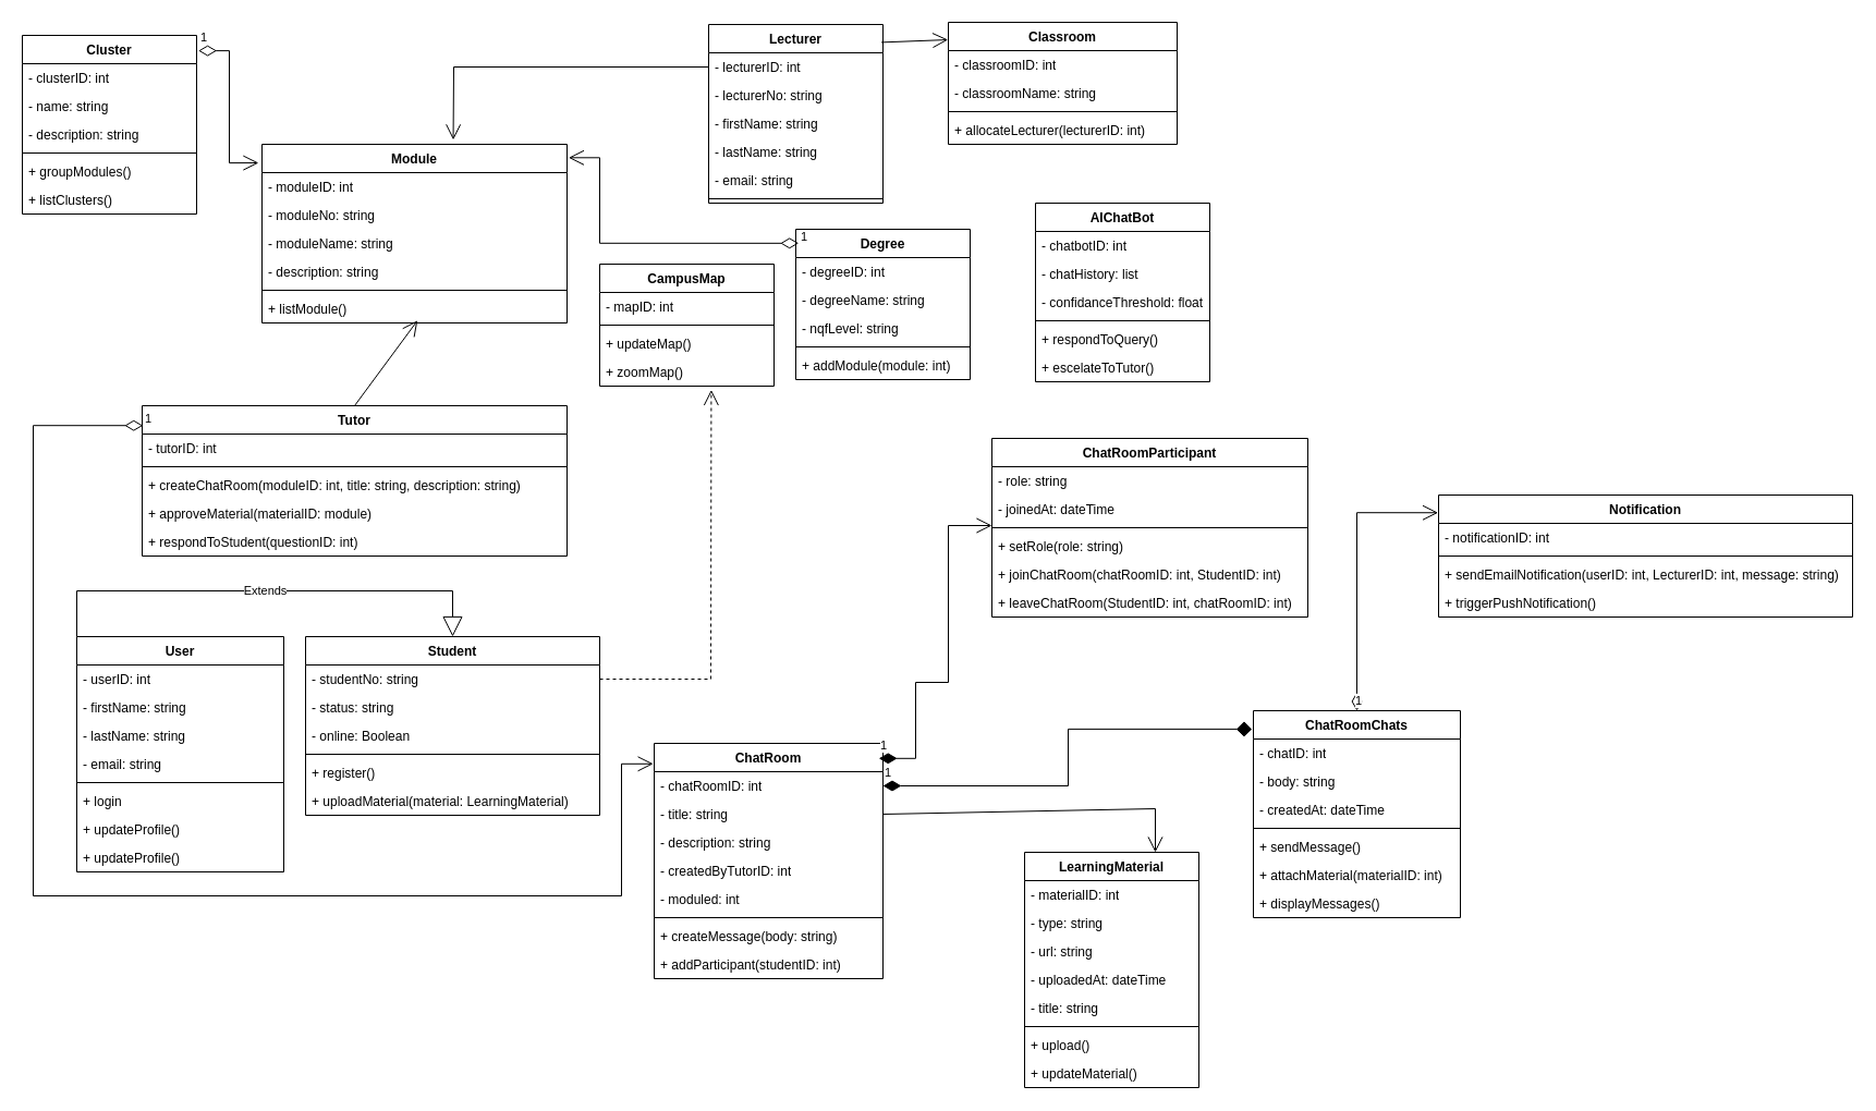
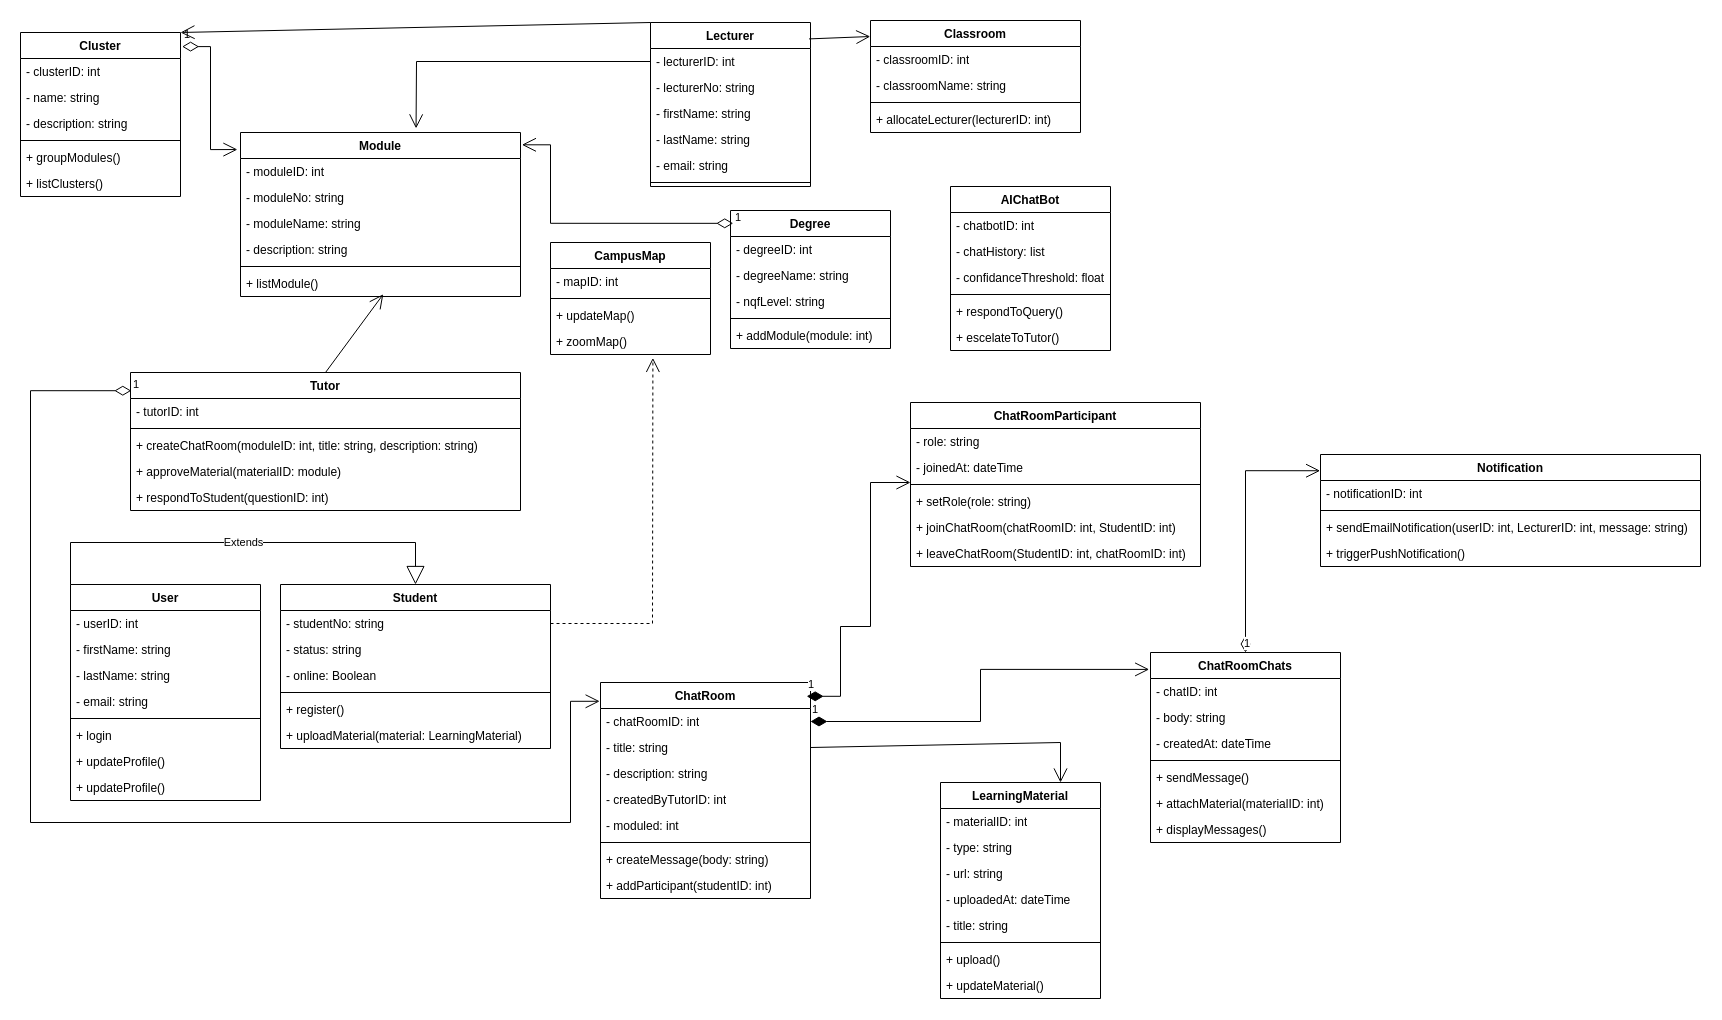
+ <mxCell id="114" value="" style="endArrow=open;endFill=1;endSize=12;html=1;rounded=0;exitX=0;exitY=0;exitDx=0;exitDy=0;entryX=1;entryY=0;entryDx=0;entryDy=0;" edge="1" parent="1" source="56" target="86"><mxGeometry width="160" relative="1" as="geometry"><mxPoint x="610" y="292" as="sourcePoint" /><mxPoint x="770" y="292" as="targetPoint" /></mxGeometry></mxCell>
- <mxCell id="108" value="1" style="endArrow=diamond;html=1;endSize=12;startArrow=diamondThin;startSize=14;startFill=1;edgeStyle=orthogonalEdgeStyle;align=left;verticalAlign=bottom;rounded=0;exitX=1;exitY=0.5;exitDx=0;exitDy=0;entryX=-0.007;entryY=0.089;entryDx=0;entryDy=0;entryPerimeter=0;" edge="1" parent="1" source="10" target="18"><mxGeometry x="-1" y="3" relative="1" as="geometry"><mxPoint x="740" y="556" as="sourcePoint" /><mxPoint x="900" y="556" as="targetPoint" /></mxGeometry></mxCell>
+ <mxCell id="108" value="1" style="endArrow=open;html=1;endSize=12;startArrow=diamondThin;startSize=14;startFill=1;edgeStyle=orthogonalEdgeStyle;align=left;verticalAlign=bottom;rounded=0;exitX=1;exitY=0.5;exitDx=0;exitDy=0;entryX=-0.007;entryY=0.089;entryDx=0;entryDy=0;entryPerimeter=0;" edge="1" parent="1" source="10" target="18"><mxGeometry x="-1" y="3" relative="1" as="geometry"><mxPoint x="740" y="556" as="sourcePoint" /><mxPoint x="900" y="556" as="targetPoint" /></mxGeometry></mxCell>
